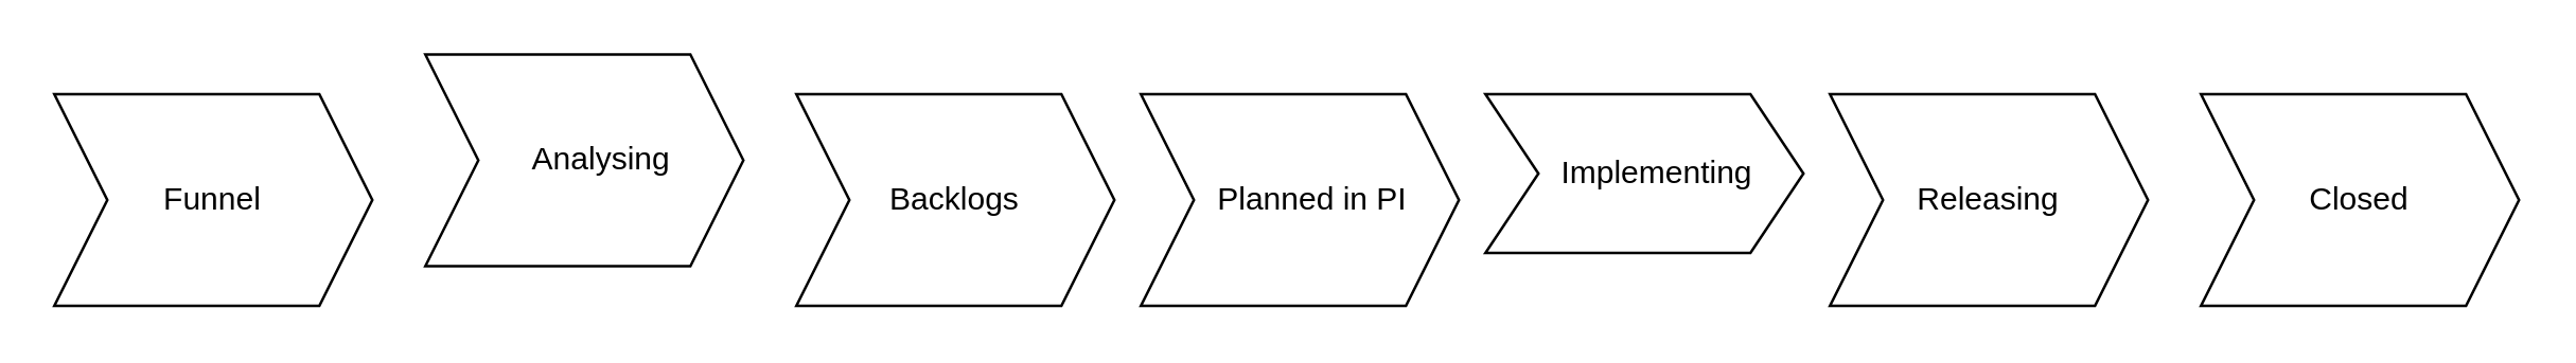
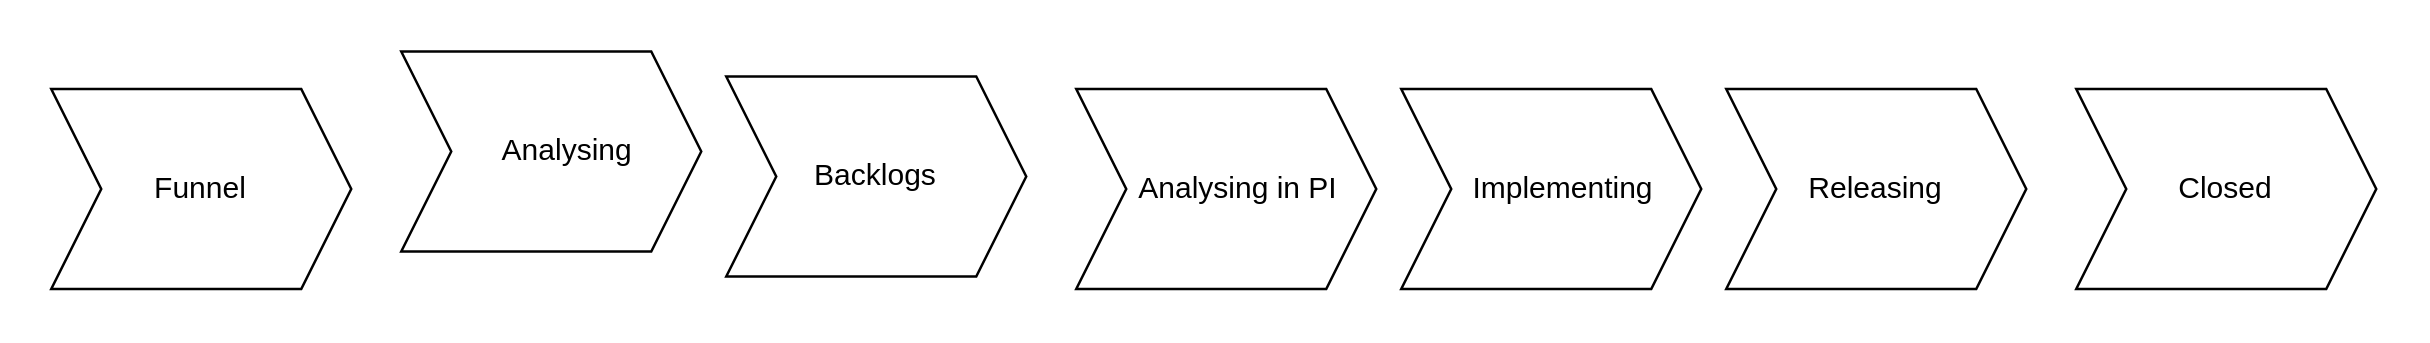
- <mxCell id="6" value="&amp;nbsp; &amp;nbsp;Implementing" style="shape=step;perimeter=stepPerimeter;whiteSpace=wrap;html=1;fixedSize=1;" vertex="1" parent="1"><mxGeometry x="560" y="35" width="120" height="60" as="geometry" /></mxCell>
+ <mxCell id="6" value="&amp;nbsp; &amp;nbsp;Implementing" style="shape=step;perimeter=stepPerimeter;whiteSpace=wrap;html=1;fixedSize=1;" vertex="1" parent="1"><mxGeometry x="560" y="35" width="120" height="80" as="geometry" /></mxCell>
- <mxCell id="4" value="Backlogs" style="shape=step;perimeter=stepPerimeter;whiteSpace=wrap;html=1;fixedSize=1;" vertex="1" parent="1"><mxGeometry x="300" y="35" width="120" height="80" as="geometry" /></mxCell>
+ <mxCell id="4" value="Backlogs" style="shape=step;perimeter=stepPerimeter;whiteSpace=wrap;html=1;fixedSize=1;" vertex="1" parent="1"><mxGeometry x="290" y="30" width="120" height="80" as="geometry" /></mxCell>
- <mxCell id="5" value="&amp;nbsp; &amp;nbsp;Planned in PI" style="shape=step;perimeter=stepPerimeter;whiteSpace=wrap;html=1;fixedSize=1;" vertex="1" parent="1"><mxGeometry x="430" y="35" width="120" height="80" as="geometry" /></mxCell>
+ <mxCell id="5" value="&amp;nbsp; &amp;nbsp;Analysing in PI" style="shape=step;perimeter=stepPerimeter;whiteSpace=wrap;html=1;fixedSize=1;" vertex="1" parent="1"><mxGeometry x="430" y="35" width="120" height="80" as="geometry" /></mxCell>
